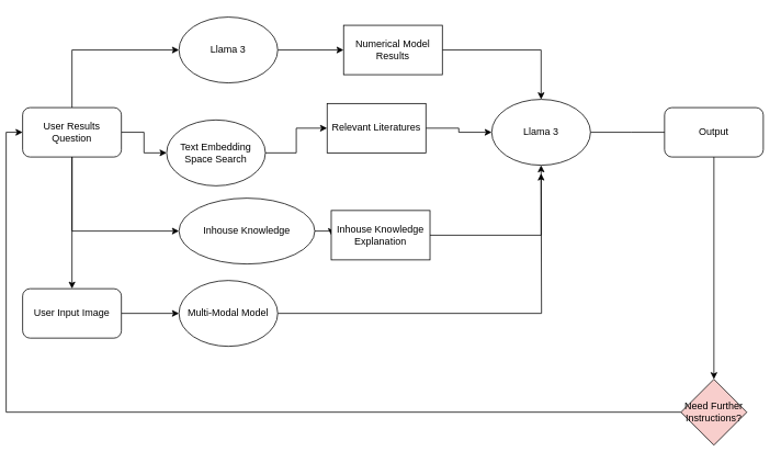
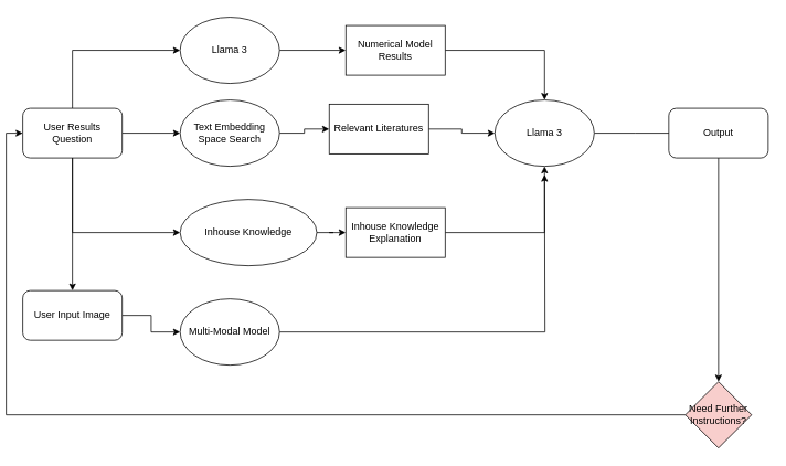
- <mxCell id="12" value="Text Embedding Space Search" style="ellipse;whiteSpace=wrap;html=1;" vertex="1" parent="1"><mxGeometry x="195" y="145" width="120" height="80" as="geometry" /></mxCell>
+ <mxCell id="12" value="Text Embedding Space Search" style="ellipse;whiteSpace=wrap;html=1;" vertex="1" parent="1"><mxGeometry x="210" y="120" width="120" height="80" as="geometry" /></mxCell>
- <mxCell id="18" value="Inhouse Knowledge Explanation" style="whiteSpace=wrap;html=1;" vertex="1" parent="1"><mxGeometry x="395" y="255" width="120" height="60" as="geometry" /></mxCell>
+ <mxCell id="18" value="Inhouse Knowledge Explanation" style="whiteSpace=wrap;html=1;" vertex="1" parent="1"><mxGeometry x="410" y="250" width="120" height="60" as="geometry" /></mxCell>
- <mxCell id="22" value="Multi-Modal Model" style="ellipse;whiteSpace=wrap;html=1;" vertex="1" parent="1"><mxGeometry x="210" y="340" width="120" height="80" as="geometry" /></mxCell>
+ <mxCell id="22" value="Multi-Modal Model" style="ellipse;whiteSpace=wrap;html=1;" vertex="1" parent="1"><mxGeometry x="210" y="360" width="120" height="80" as="geometry" /></mxCell>
